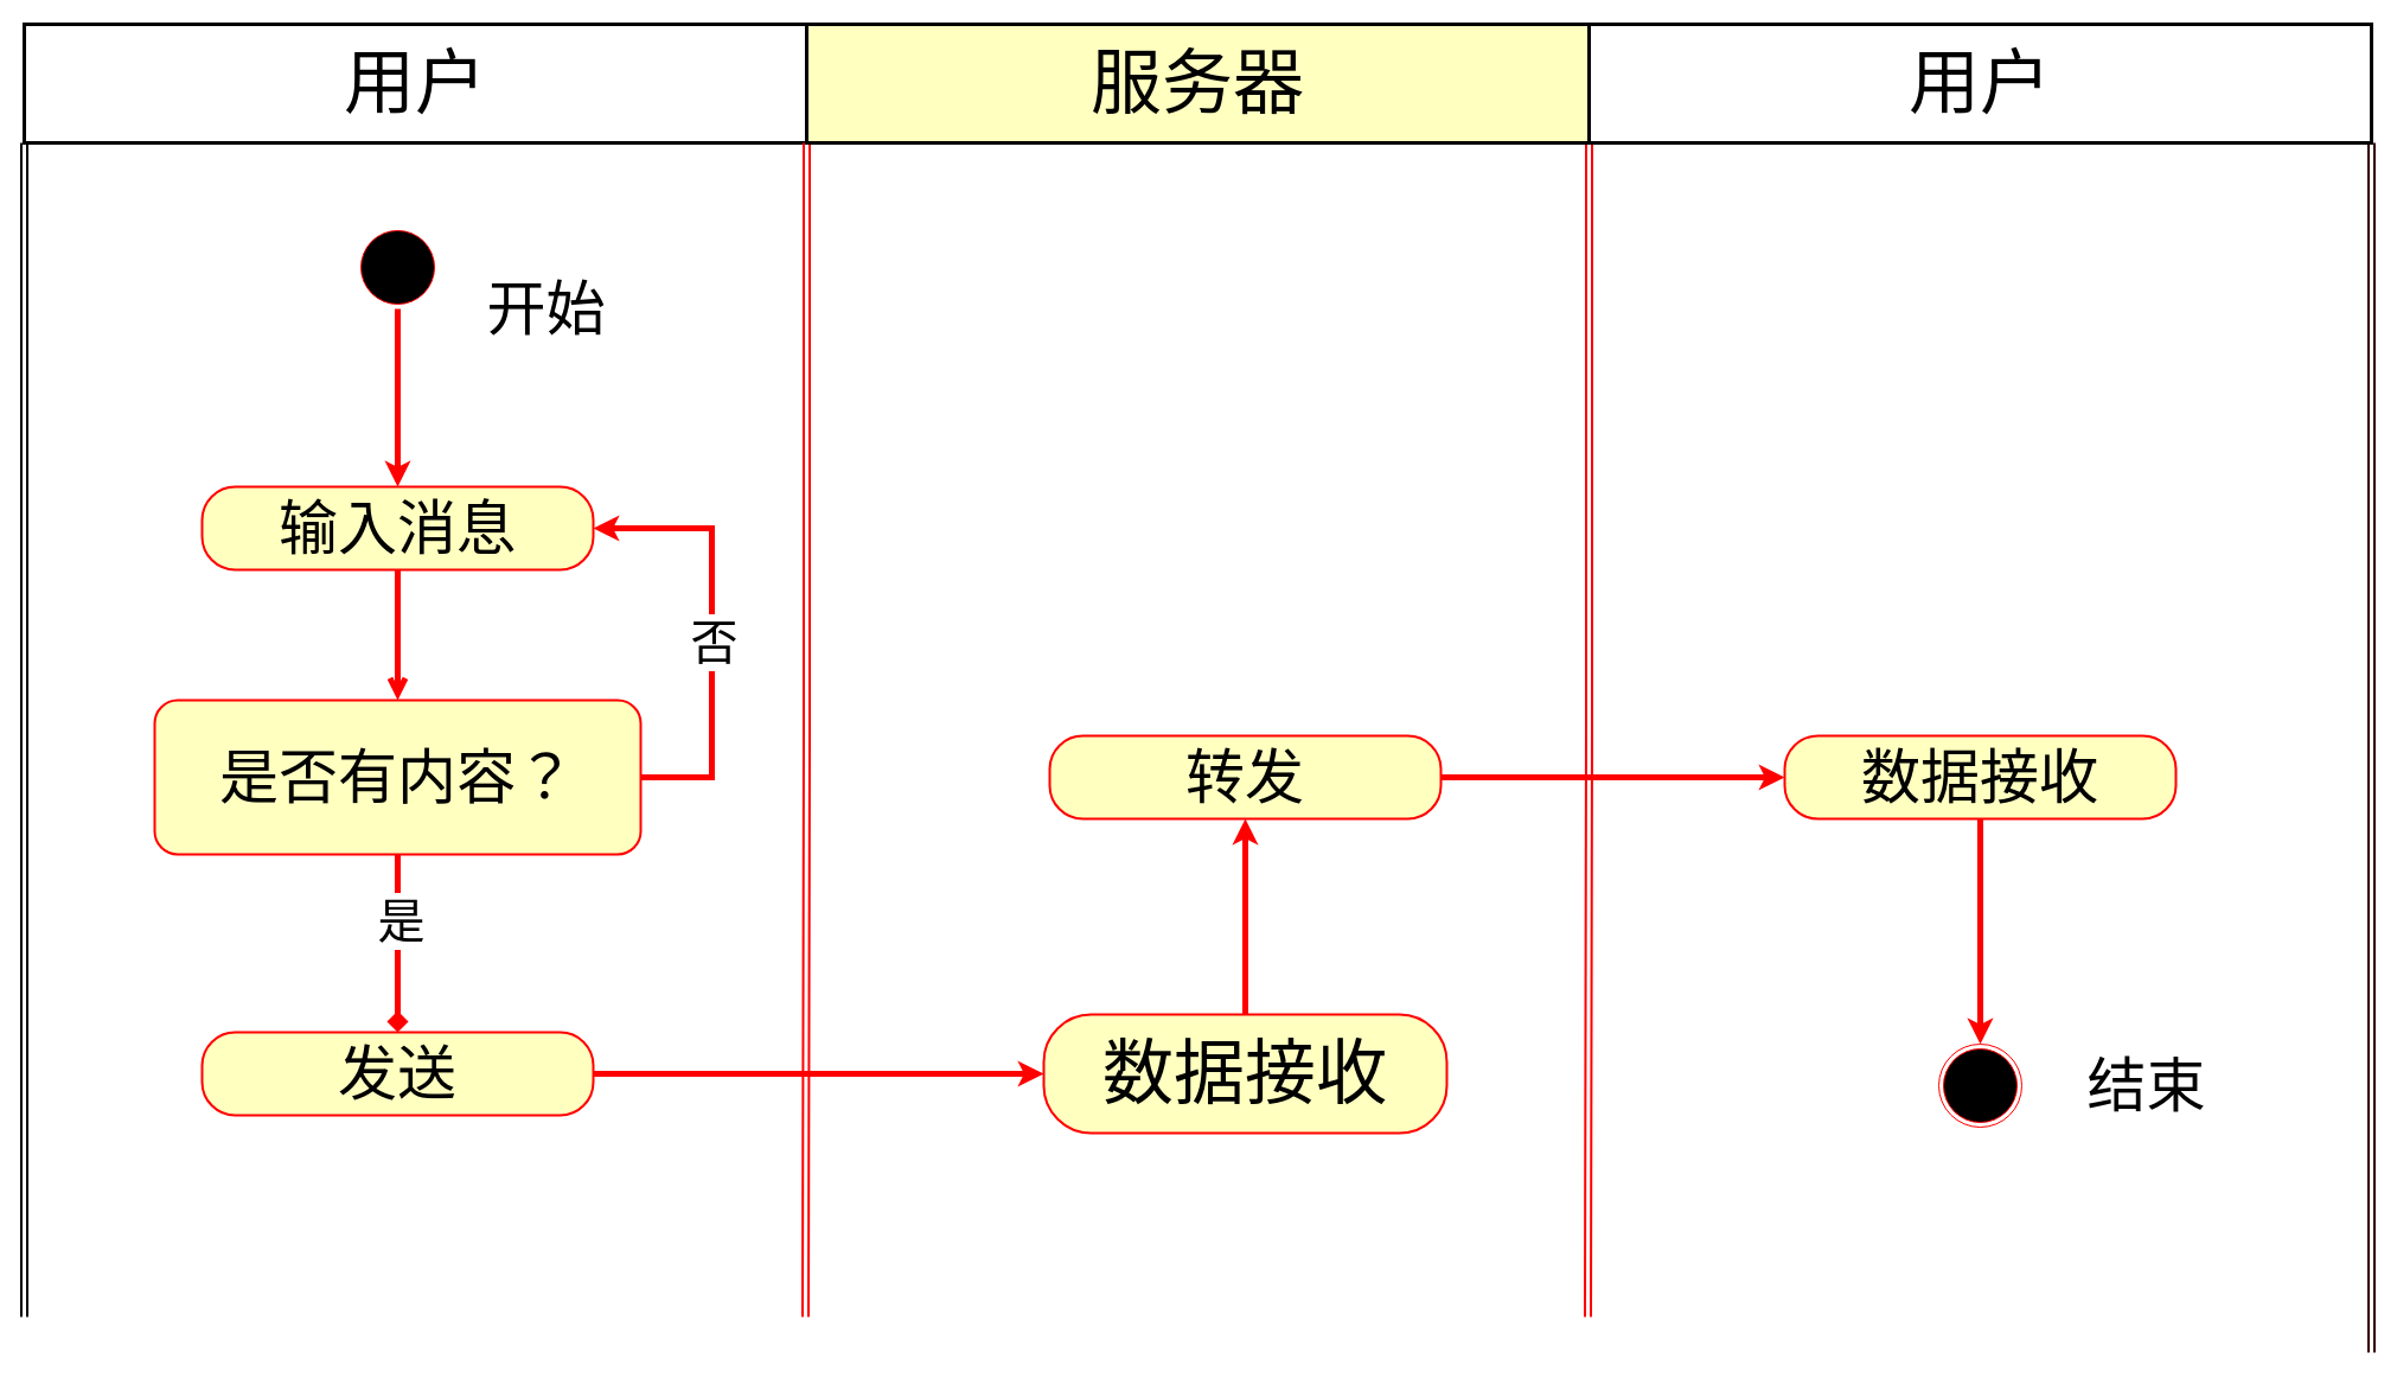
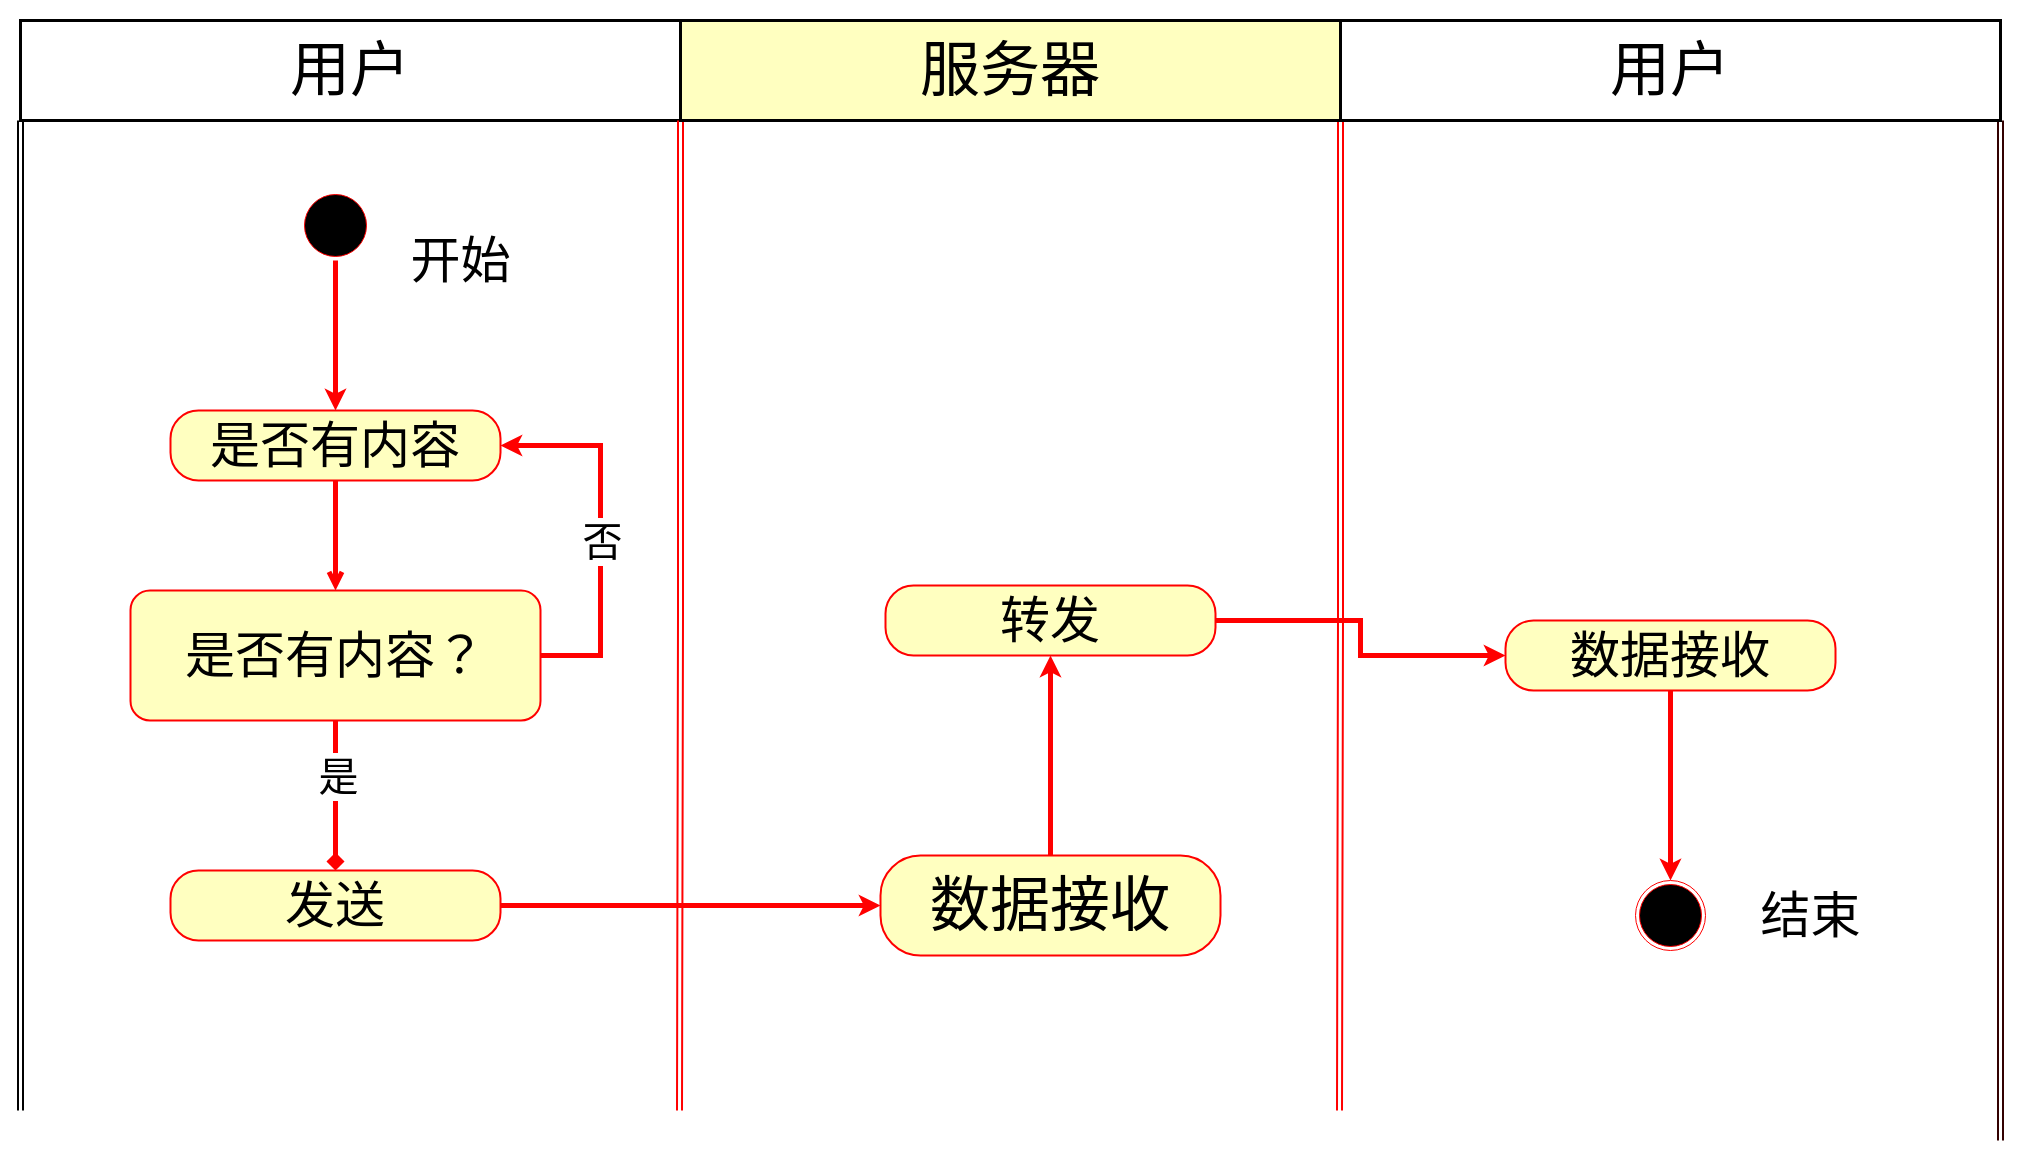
- <mxCell id="10" value="&lt;font style=&quot;font-size: 50px;&quot;&gt;输入消息&lt;/font&gt;" style="rounded=1;whiteSpace=wrap;html=1;arcSize=40;fontColor=#000000;fillColor=#ffffc0;strokeColor=#ff0000;strokeWidth=2;" vertex="1" parent="1"><mxGeometry x="170" y="410" width="330" height="70" as="geometry" /></mxCell>
+ <mxCell id="10" value="&lt;font style=&quot;font-size: 50px;&quot;&gt;是否有内容&lt;/font&gt;" style="rounded=1;whiteSpace=wrap;html=1;arcSize=40;fontColor=#000000;fillColor=#ffffc0;strokeColor=#ff0000;strokeWidth=2;" vertex="1" parent="1"><mxGeometry x="170" y="410" width="330" height="70" as="geometry" /></mxCell>
- <mxCell id="26" value="&lt;font style=&quot;font-size: 50px;&quot;&gt;转发&lt;/font&gt;" style="rounded=1;whiteSpace=wrap;html=1;arcSize=40;fontColor=#000000;fillColor=#ffffc0;strokeColor=#ff0000;strokeWidth=2;" vertex="1" parent="1"><mxGeometry x="885" y="620" width="330" height="70" as="geometry" /></mxCell>
+ <mxCell id="26" value="&lt;font style=&quot;font-size: 50px;&quot;&gt;转发&lt;/font&gt;" style="rounded=1;whiteSpace=wrap;html=1;arcSize=40;fontColor=#000000;fillColor=#ffffc0;strokeColor=#ff0000;strokeWidth=2;" vertex="1" parent="1"><mxGeometry x="885" y="585" width="330" height="70" as="geometry" /></mxCell>
